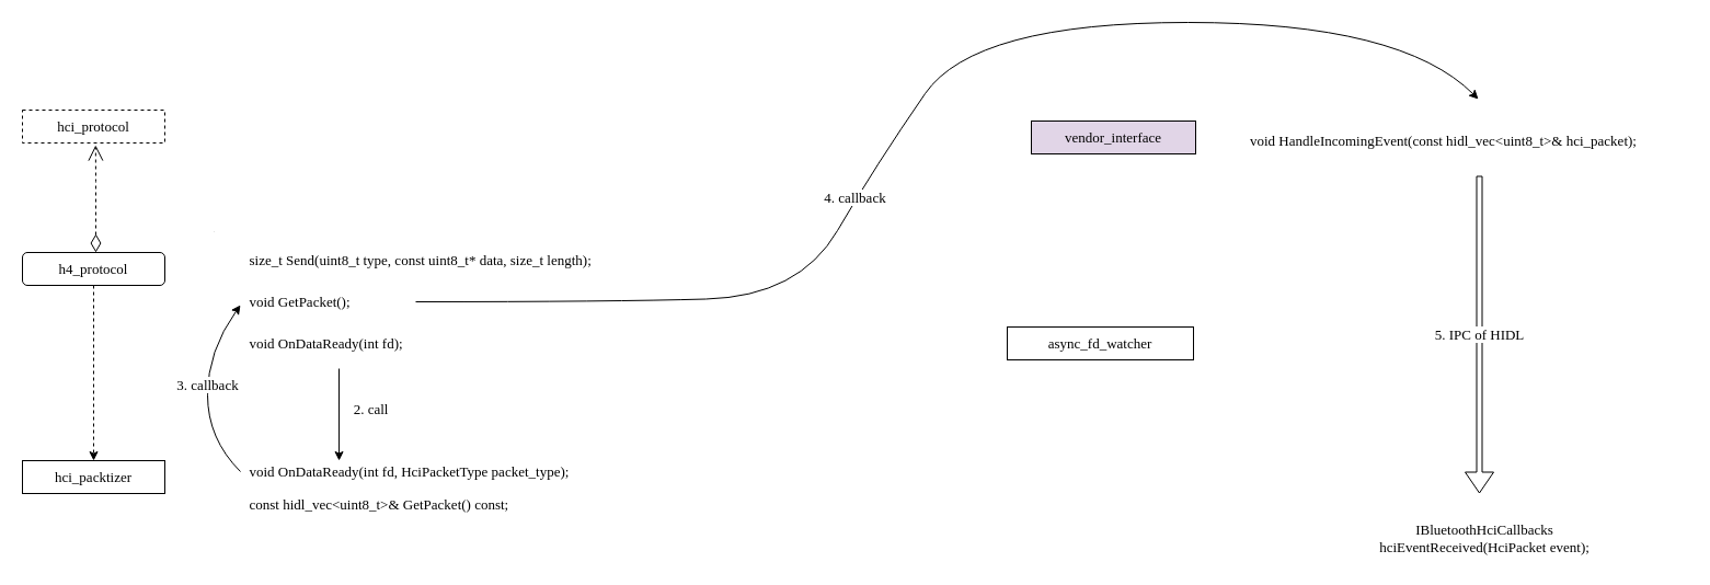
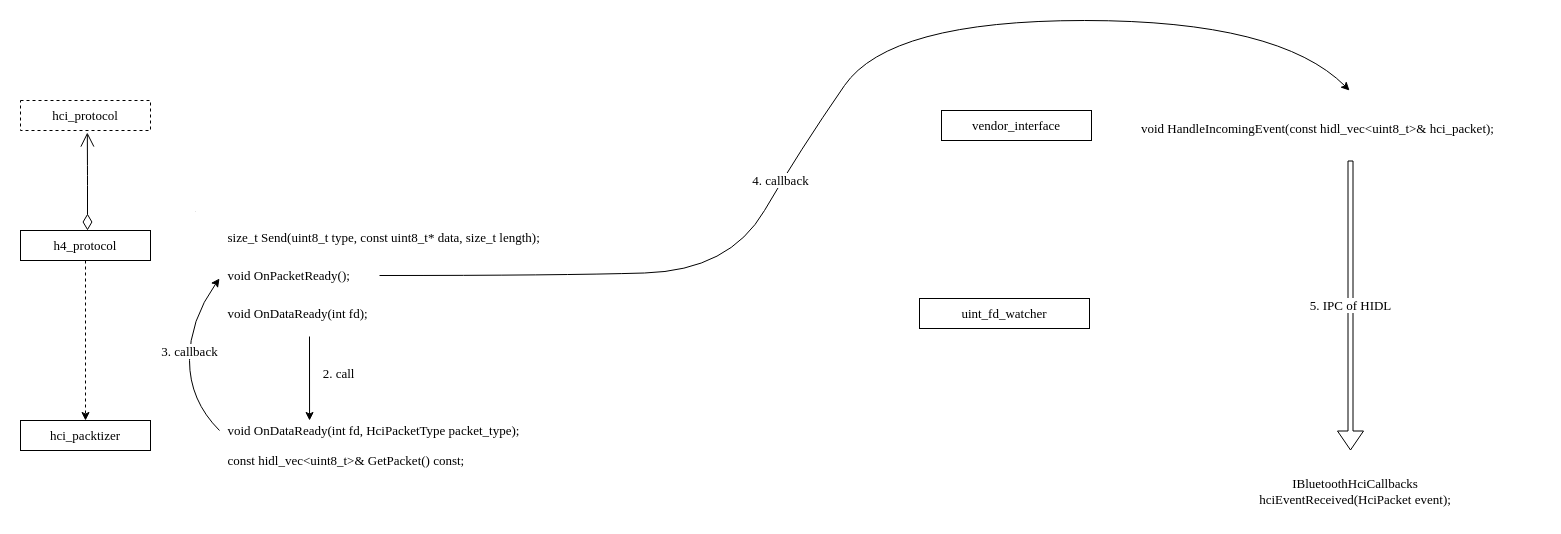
- <mxCell id="2" value="vendor_interface" style="rounded=0;whiteSpace=wrap;html=1;fontFamily=Comic Sans MS;fontSize=13;fillColor=#e1d5e7;" vertex="1" parent="1"><mxGeometry x="941" y="110" width="150" height="30" as="geometry" /></mxCell>
+ <mxCell id="2" value="vendor_interface" style="rounded=0;whiteSpace=wrap;html=1;fontFamily=Comic Sans MS;fontSize=13;" vertex="1" parent="1"><mxGeometry x="941" y="110" width="150" height="30" as="geometry" /></mxCell>
- <mxCell id="6" value="1" style="endArrow=open;html=1;endSize=12;startArrow=diamondThin;startSize=14;startFill=0;edgeStyle=orthogonalEdgeStyle;align=left;verticalAlign=bottom;fontFamily=Comic Sans MS;fontSize=1;entryX=0.514;entryY=1.067;entryDx=0;entryDy=0;entryPerimeter=0;dashed=1;" edge="1" parent="1" source="4" target="5"><mxGeometry x="0.407" y="-53" relative="1" as="geometry"><mxPoint x="50" y="200" as="sourcePoint" /><mxPoint x="210" y="200" as="targetPoint" /><Array as="points"><mxPoint x="87" y="175" /><mxPoint x="87" y="175" /></Array><mxPoint x="53" y="53" as="offset" /></mxGeometry></mxCell>
+ <mxCell id="6" value="1" style="endArrow=open;html=1;endSize=12;startArrow=diamondThin;startSize=14;startFill=0;edgeStyle=orthogonalEdgeStyle;align=left;verticalAlign=bottom;fontFamily=Comic Sans MS;fontSize=1;entryX=0.514;entryY=1.067;entryDx=0;entryDy=0;entryPerimeter=0;" edge="1" parent="1" source="4" target="5"><mxGeometry x="0.407" y="-53" relative="1" as="geometry"><mxPoint x="50" y="200" as="sourcePoint" /><mxPoint x="210" y="200" as="targetPoint" /><Array as="points"><mxPoint x="87" y="175" /><mxPoint x="87" y="175" /></Array><mxPoint x="53" y="53" as="offset" /></mxGeometry></mxCell>
- <mxCell id="4" value="h4_protocol" style="whiteSpace=wrap;html=1;fontFamily=Comic Sans MS;fontSize=13;rounded=1;" vertex="1" parent="1"><mxGeometry x="20" y="230" width="130" height="30" as="geometry" /></mxCell>
+ <mxCell id="4" value="h4_protocol" style="rounded=0;whiteSpace=wrap;html=1;fontFamily=Comic Sans MS;fontSize=13;" vertex="1" parent="1"><mxGeometry x="20" y="230" width="130" height="30" as="geometry" /></mxCell>
- <mxCell id="11" value="&lt;br&gt;&lt;div style=&quot;&quot;&gt;&lt;br&gt;&lt;/div&gt;&lt;div style=&quot;&quot;&gt;&lt;span&gt;&amp;nbsp; void GetPacket();&lt;/span&gt;&lt;br&gt;&lt;/div&gt;&lt;div style=&quot;&quot;&gt;&lt;br&gt;&lt;/div&gt;&lt;div style=&quot;&quot;&gt;&lt;br&gt;&lt;/div&gt;" style="text;html=1;strokeColor=none;fillColor=none;align=left;verticalAlign=middle;whiteSpace=wrap;rounded=0;dashed=1;fontFamily=Comic Sans MS;fontSize=13;" vertex="1" parent="1"><mxGeometry x="219" y="260" width="160" height="30" as="geometry" /></mxCell>
+ <mxCell id="11" value="&lt;br&gt;&lt;div style=&quot;&quot;&gt;&lt;br&gt;&lt;/div&gt;&lt;div style=&quot;&quot;&gt;&lt;span&gt;&amp;nbsp; void OnPacketReady();&lt;/span&gt;&lt;br&gt;&lt;/div&gt;&lt;div style=&quot;&quot;&gt;&lt;br&gt;&lt;/div&gt;&lt;div style=&quot;&quot;&gt;&lt;br&gt;&lt;/div&gt;" style="text;html=1;strokeColor=none;fillColor=none;align=left;verticalAlign=middle;whiteSpace=wrap;rounded=0;dashed=1;fontFamily=Comic Sans MS;fontSize=13;" vertex="1" parent="1"><mxGeometry x="219" y="260" width="160" height="30" as="geometry" /></mxCell>
- <mxCell id="3" value="async_fd_watcher" style="rounded=0;whiteSpace=wrap;html=1;fontFamily=Comic Sans MS;fontSize=13;" vertex="1" parent="1"><mxGeometry x="919" y="298" width="170" height="30" as="geometry" /></mxCell>
+ <mxCell id="3" value="uint_fd_watcher" style="rounded=0;whiteSpace=wrap;html=1;fontFamily=Comic Sans MS;fontSize=13;" vertex="1" parent="1"><mxGeometry x="919" y="298" width="170" height="30" as="geometry" /></mxCell>
